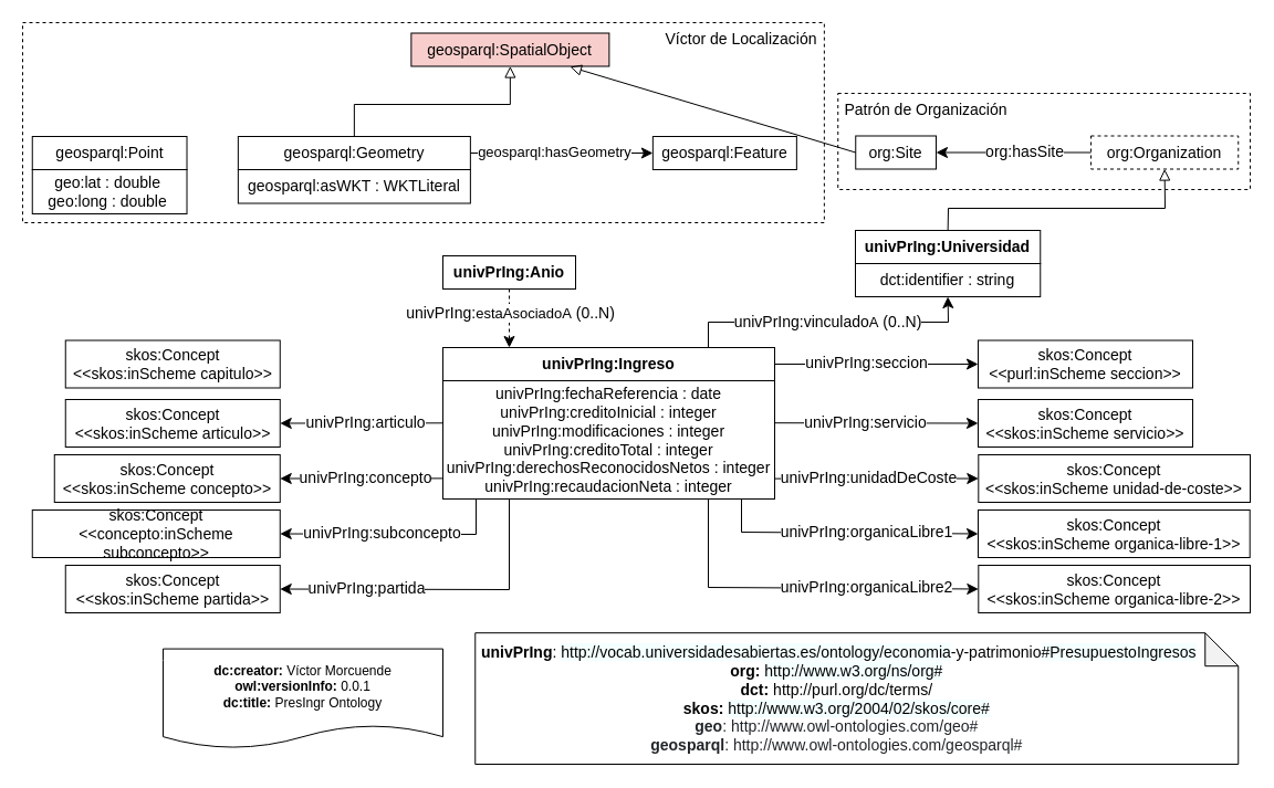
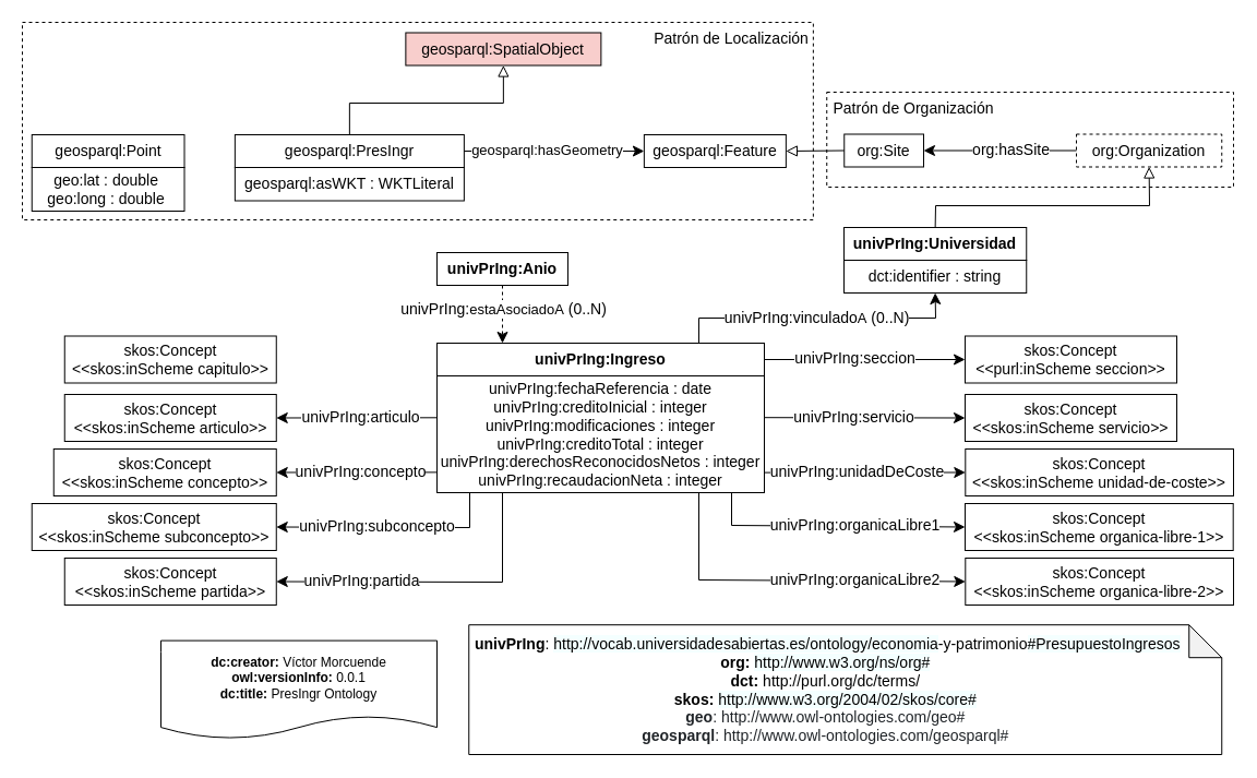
- <mxCell id="16" value="&lt;font style=&quot;font-size: 14px&quot;&gt;Víctor de Localización&lt;/font&gt;" style="text;html=1;strokeColor=none;fillColor=none;align=center;verticalAlign=middle;whiteSpace=wrap;rounded=0;dashed=1;" parent="1" vertex="1"><mxGeometry x="594.87" y="20" width="150" height="30" as="geometry" /></mxCell>
+ <mxCell id="16" value="&lt;font style=&quot;font-size: 14px&quot;&gt;Patrón de Localización&lt;/font&gt;" style="text;html=1;strokeColor=none;fillColor=none;align=center;verticalAlign=middle;whiteSpace=wrap;rounded=0;dashed=1;" parent="1" vertex="1"><mxGeometry x="594.87" y="20" width="150" height="30" as="geometry" /></mxCell>
- <mxCell id="28" value="" style="endArrow=block;html=1;fontColor=#000099;exitX=0;exitY=0.5;exitDx=0;exitDy=0;endFill=0;endSize=8;arcSize=0;rounded=0;fontSize=14;" parent="1" source="20" target="15" edge="1"><mxGeometry width="50" height="50" relative="1" as="geometry"><mxPoint x="311.685" y="188" as="sourcePoint" /><mxPoint x="311.68" y="157.5" as="targetPoint" /></mxGeometry></mxCell>
+ <mxCell id="28" value="" style="endArrow=block;html=1;fontColor=#000099;exitX=0;exitY=0.5;exitDx=0;exitDy=0;endFill=0;entryX=1;entryY=0.5;entryDx=0;entryDy=0;endSize=8;arcSize=0;rounded=0;fontSize=14;" parent="1" source="20" target="27" edge="1"><mxGeometry width="50" height="50" relative="1" as="geometry"><mxPoint x="311.685" y="188" as="sourcePoint" /><mxPoint x="311.68" y="157.5" as="targetPoint" /></mxGeometry></mxCell>
- <mxCell id="26" value="geosparql:Geometry" style="rounded=0;whiteSpace=wrap;html=1;snapToPoint=1;points=[[0.1,0],[0.2,0],[0.3,0],[0.4,0],[0.5,0],[0.6,0],[0.7,0],[0.8,0],[0.9,0],[0,0.1],[0,0.3],[0,0.5],[0,0.7],[0,0.9],[0.1,1],[0.2,1],[0.3,1],[0.4,1],[0.5,1],[0.6,1],[0.7,1],[0.8,1],[0.9,1],[1,0.1],[1,0.3],[1,0.5],[1,0.7],[1,0.9]];fontFamily=Helvetica;fontSize=14;fillColor=none;" parent="1" vertex="1"><mxGeometry x="214.87" y="123" width="210" height="30" as="geometry" /></mxCell>
+ <mxCell id="26" value="geosparql:PresIngr" style="rounded=0;whiteSpace=wrap;html=1;snapToPoint=1;points=[[0.1,0],[0.2,0],[0.3,0],[0.4,0],[0.5,0],[0.6,0],[0.7,0],[0.8,0],[0.9,0],[0,0.1],[0,0.3],[0,0.5],[0,0.7],[0,0.9],[0.1,1],[0.2,1],[0.3,1],[0.4,1],[0.5,1],[0.6,1],[0.7,1],[0.8,1],[0.9,1],[1,0.1],[1,0.3],[1,0.5],[1,0.7],[1,0.9]];fontFamily=Helvetica;fontSize=14;fillColor=none;" parent="1" vertex="1"><mxGeometry x="214.87" y="123" width="210" height="30" as="geometry" /></mxCell>
- <mxCell id="41" value="skos:Concept &lt;br&gt;&amp;lt;&amp;lt;concepto:inScheme subconcepto&amp;gt;&amp;gt;" style="rounded=0;whiteSpace=wrap;html=1;snapToPoint=1;points=[[0.1,0],[0.2,0],[0.3,0],[0.4,0],[0.5,0],[0.6,0],[0.7,0],[0.8,0],[0.9,0],[0,0.1],[0,0.3],[0,0.5],[0,0.7],[0,0.9],[0.1,1],[0.2,1],[0.3,1],[0.4,1],[0.5,1],[0.6,1],[0.7,1],[0.8,1],[0.9,1],[1,0.1],[1,0.3],[1,0.5],[1,0.7],[1,0.9]];fontFamily=Helvetica;fontSize=14;fillColor=none;" parent="1" vertex="1"><mxGeometry x="28.76" y="461" width="224" height="43" as="geometry" /></mxCell>
+ <mxCell id="41" value="skos:Concept &lt;br&gt;&amp;lt;&amp;lt;skos:inScheme subconcepto&amp;gt;&amp;gt;" style="rounded=0;whiteSpace=wrap;html=1;snapToPoint=1;points=[[0.1,0],[0.2,0],[0.3,0],[0.4,0],[0.5,0],[0.6,0],[0.7,0],[0.8,0],[0.9,0],[0,0.1],[0,0.3],[0,0.5],[0,0.7],[0,0.9],[0.1,1],[0.2,1],[0.3,1],[0.4,1],[0.5,1],[0.6,1],[0.7,1],[0.8,1],[0.9,1],[1,0.1],[1,0.3],[1,0.5],[1,0.7],[1,0.9]];fontFamily=Helvetica;fontSize=14;fillColor=none;" parent="1" vertex="1"><mxGeometry x="28.76" y="461" width="224" height="43" as="geometry" /></mxCell>
